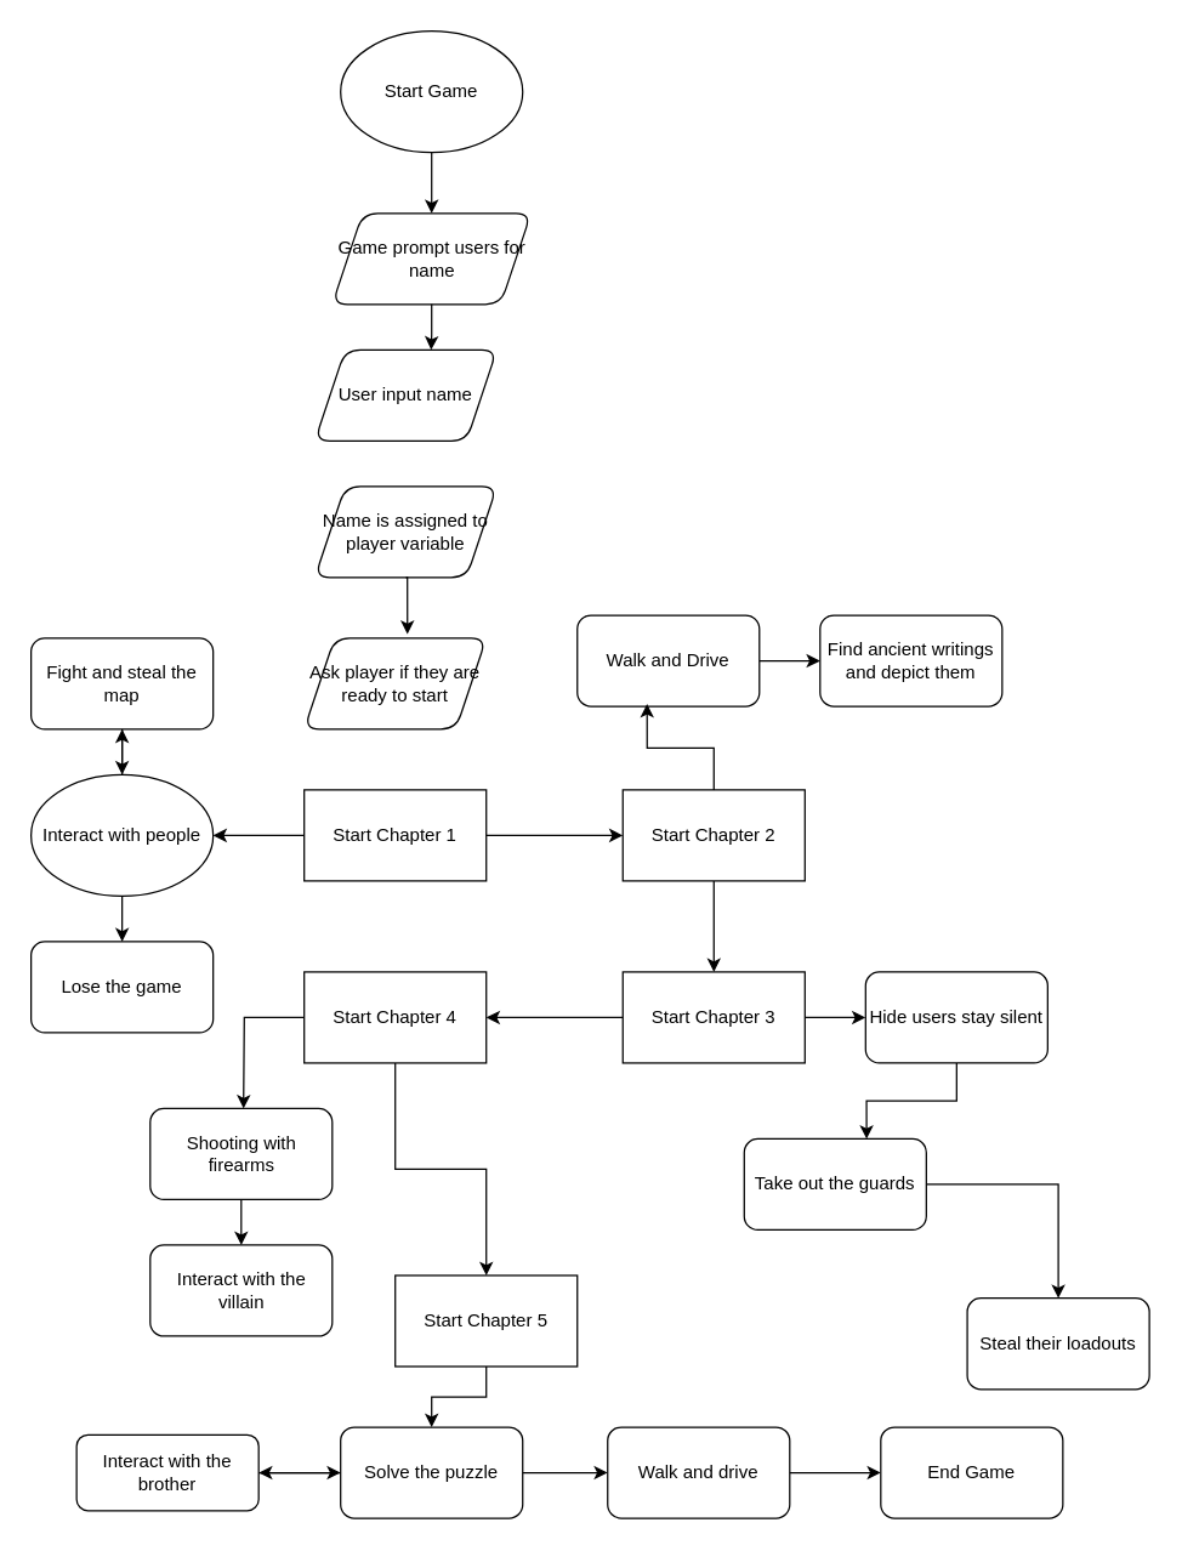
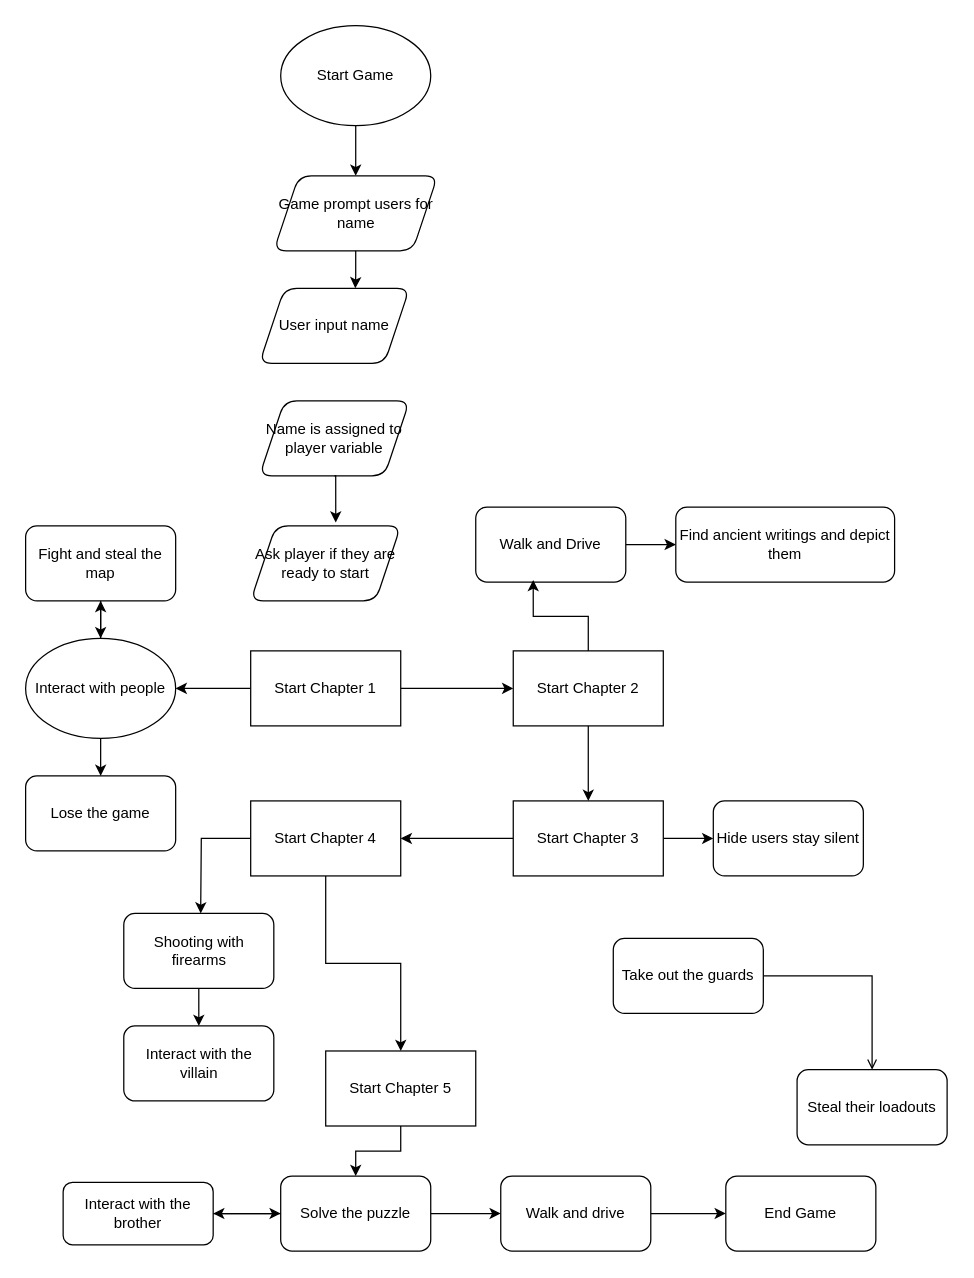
- <mxCell id="24" value="Find ancient writings and depict them" style="rounded=1;whiteSpace=wrap;html=1;" vertex="1" parent="1"><mxGeometry x="540" y="405" width="120" height="60" as="geometry" /></mxCell>
+ <mxCell id="24" value="Find ancient writings and depict them" style="rounded=1;whiteSpace=wrap;html=1;" vertex="1" parent="1"><mxGeometry x="540" y="405" width="175" height="60" as="geometry" /></mxCell>
- <mxCell id="32" style="edgeStyle=orthogonalEdgeStyle;rounded=0;orthogonalLoop=1;jettySize=auto;html=1;entryX=0.672;entryY=0;entryDx=0;entryDy=0;entryPerimeter=0;" edge="1" parent="1" source="28" target="30"><mxGeometry relative="1" as="geometry" /></mxCell>
- <mxCell id="29" value="" style="edgeStyle=orthogonalEdgeStyle;rounded=0;orthogonalLoop=1;jettySize=auto;html=1;" edge="1" parent="1" source="30" target="31"><mxGeometry relative="1" as="geometry" /></mxCell>
+ <mxCell id="29" value="" style="edgeStyle=orthogonalEdgeStyle;rounded=0;orthogonalLoop=1;jettySize=auto;html=1;endArrow=open;" edge="1" parent="1" source="30" target="31"><mxGeometry relative="1" as="geometry" /></mxCell>
